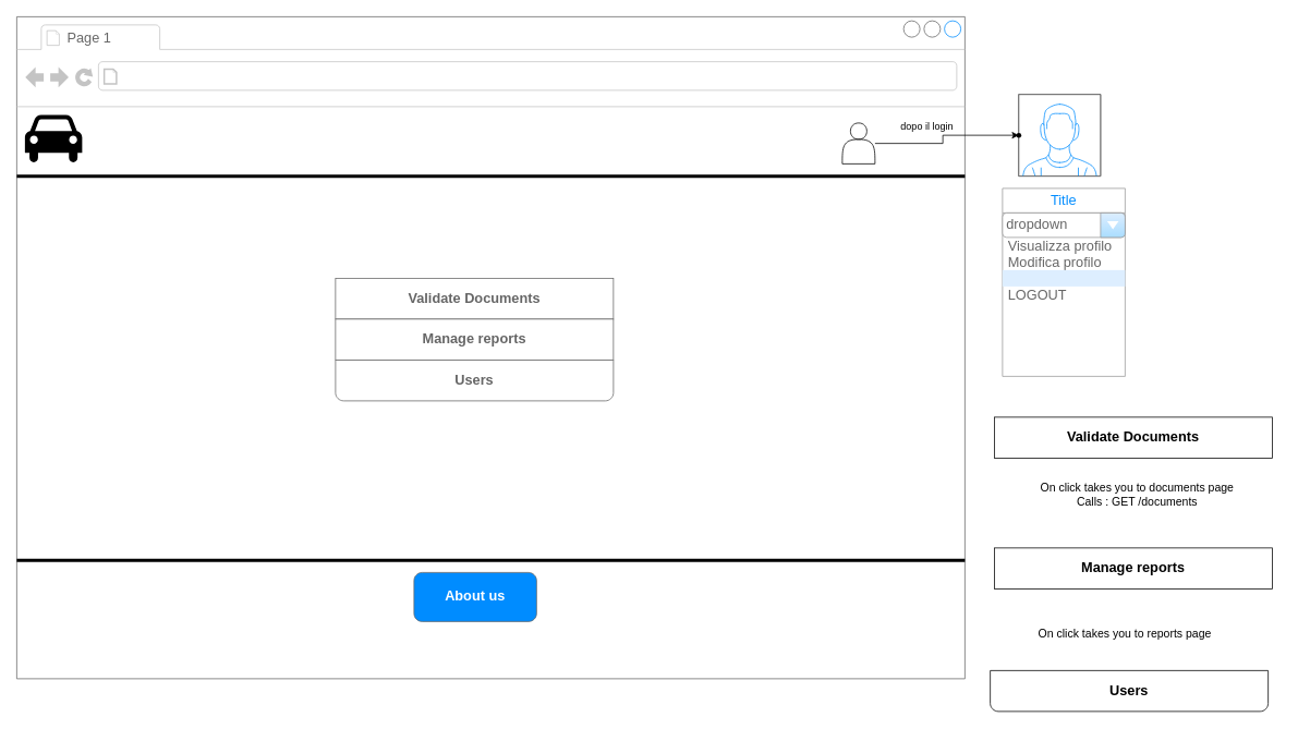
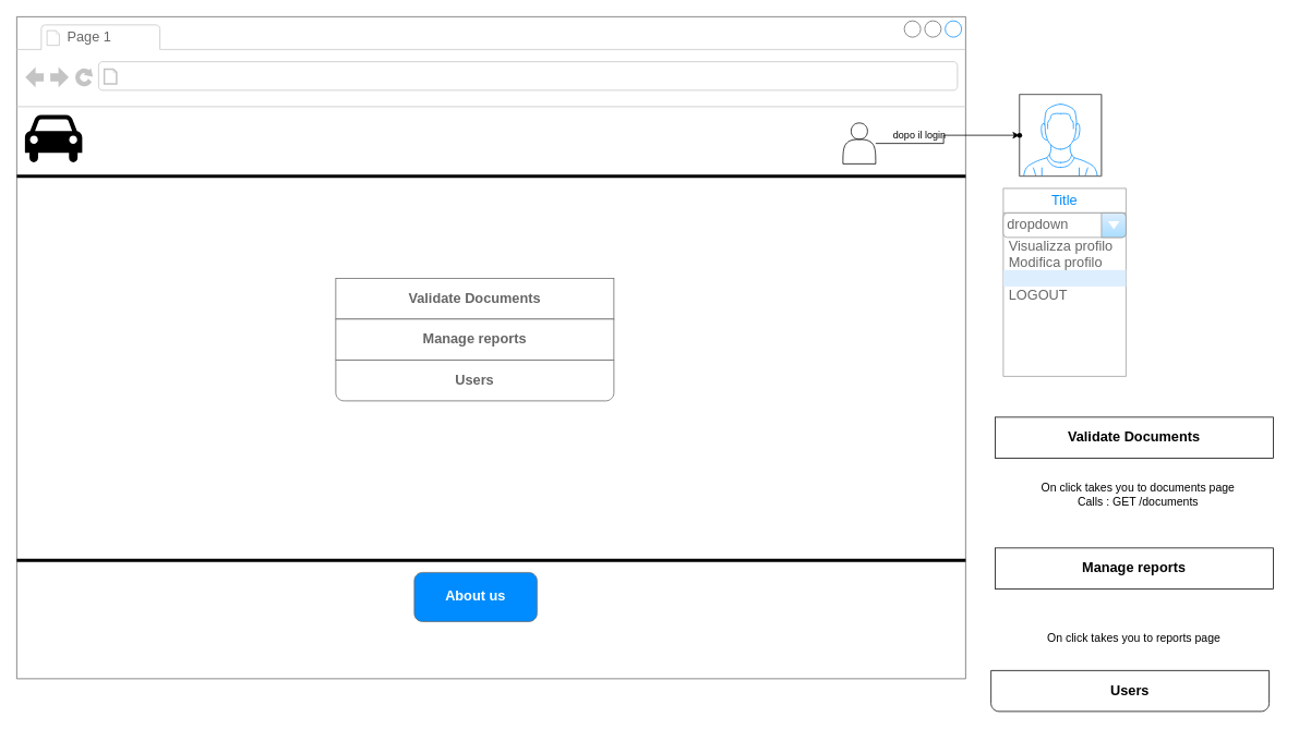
- <mxCell id="3" value="Page 1" style="strokeWidth=1;shadow=0;dashed=0;align=center;html=1;shape=mxgraph.mockup.containers.anchor;fontSize=17;fontColor=#666666;align=left;whiteSpace=wrap;" parent="2" vertex="1"><mxGeometry x="60" y="12" width="180" height="30" as="geometry" /></mxCell>
+ <mxCell id="3" value="Page 1" style="strokeWidth=1;shadow=0;dashed=0;align=center;html=1;shape=mxgraph.mockup.containers.anchor;fontSize=17;fontColor=#666666;align=left;whiteSpace=wrap;" parent="2" vertex="1"><mxGeometry x="60" y="12" width="110" height="26" as="geometry" /></mxCell>
- <mxCell id="5" value="dopo il login&amp;nbsp;" style="text;html=1;align=center;verticalAlign=middle;resizable=0;points=[];autosize=1;strokeColor=none;fillColor=none;" parent="2" vertex="1"><mxGeometry x="1070" y="120" width="90" height="30" as="geometry" /></mxCell>
+ <mxCell id="5" value="dopo il login&amp;nbsp;" style="text;html=1;align=center;verticalAlign=middle;resizable=0;points=[];autosize=1;strokeColor=none;fillColor=none;" parent="2" vertex="1"><mxGeometry x="1060" y="130" width="90" height="30" as="geometry" /></mxCell>
- <mxCell id="27" value="&lt;font style=&quot;font-size: 14px;&quot;&gt;On click takes you to reports page&lt;br&gt;&lt;/font&gt;" style="text;html=1;align=center;verticalAlign=middle;whiteSpace=wrap;rounded=0;" vertex="1" parent="1"><mxGeometry x="1201" y="745" width="350" height="60" as="geometry" /></mxCell>
+ <mxCell id="27" value="&lt;font style=&quot;font-size: 14px;&quot;&gt;On click takes you to reports page&lt;br&gt;&lt;/font&gt;" style="text;html=1;align=center;verticalAlign=middle;whiteSpace=wrap;rounded=0;" vertex="1" parent="1"><mxGeometry x="1211" y="750" width="350" height="60" as="geometry" /></mxCell>
